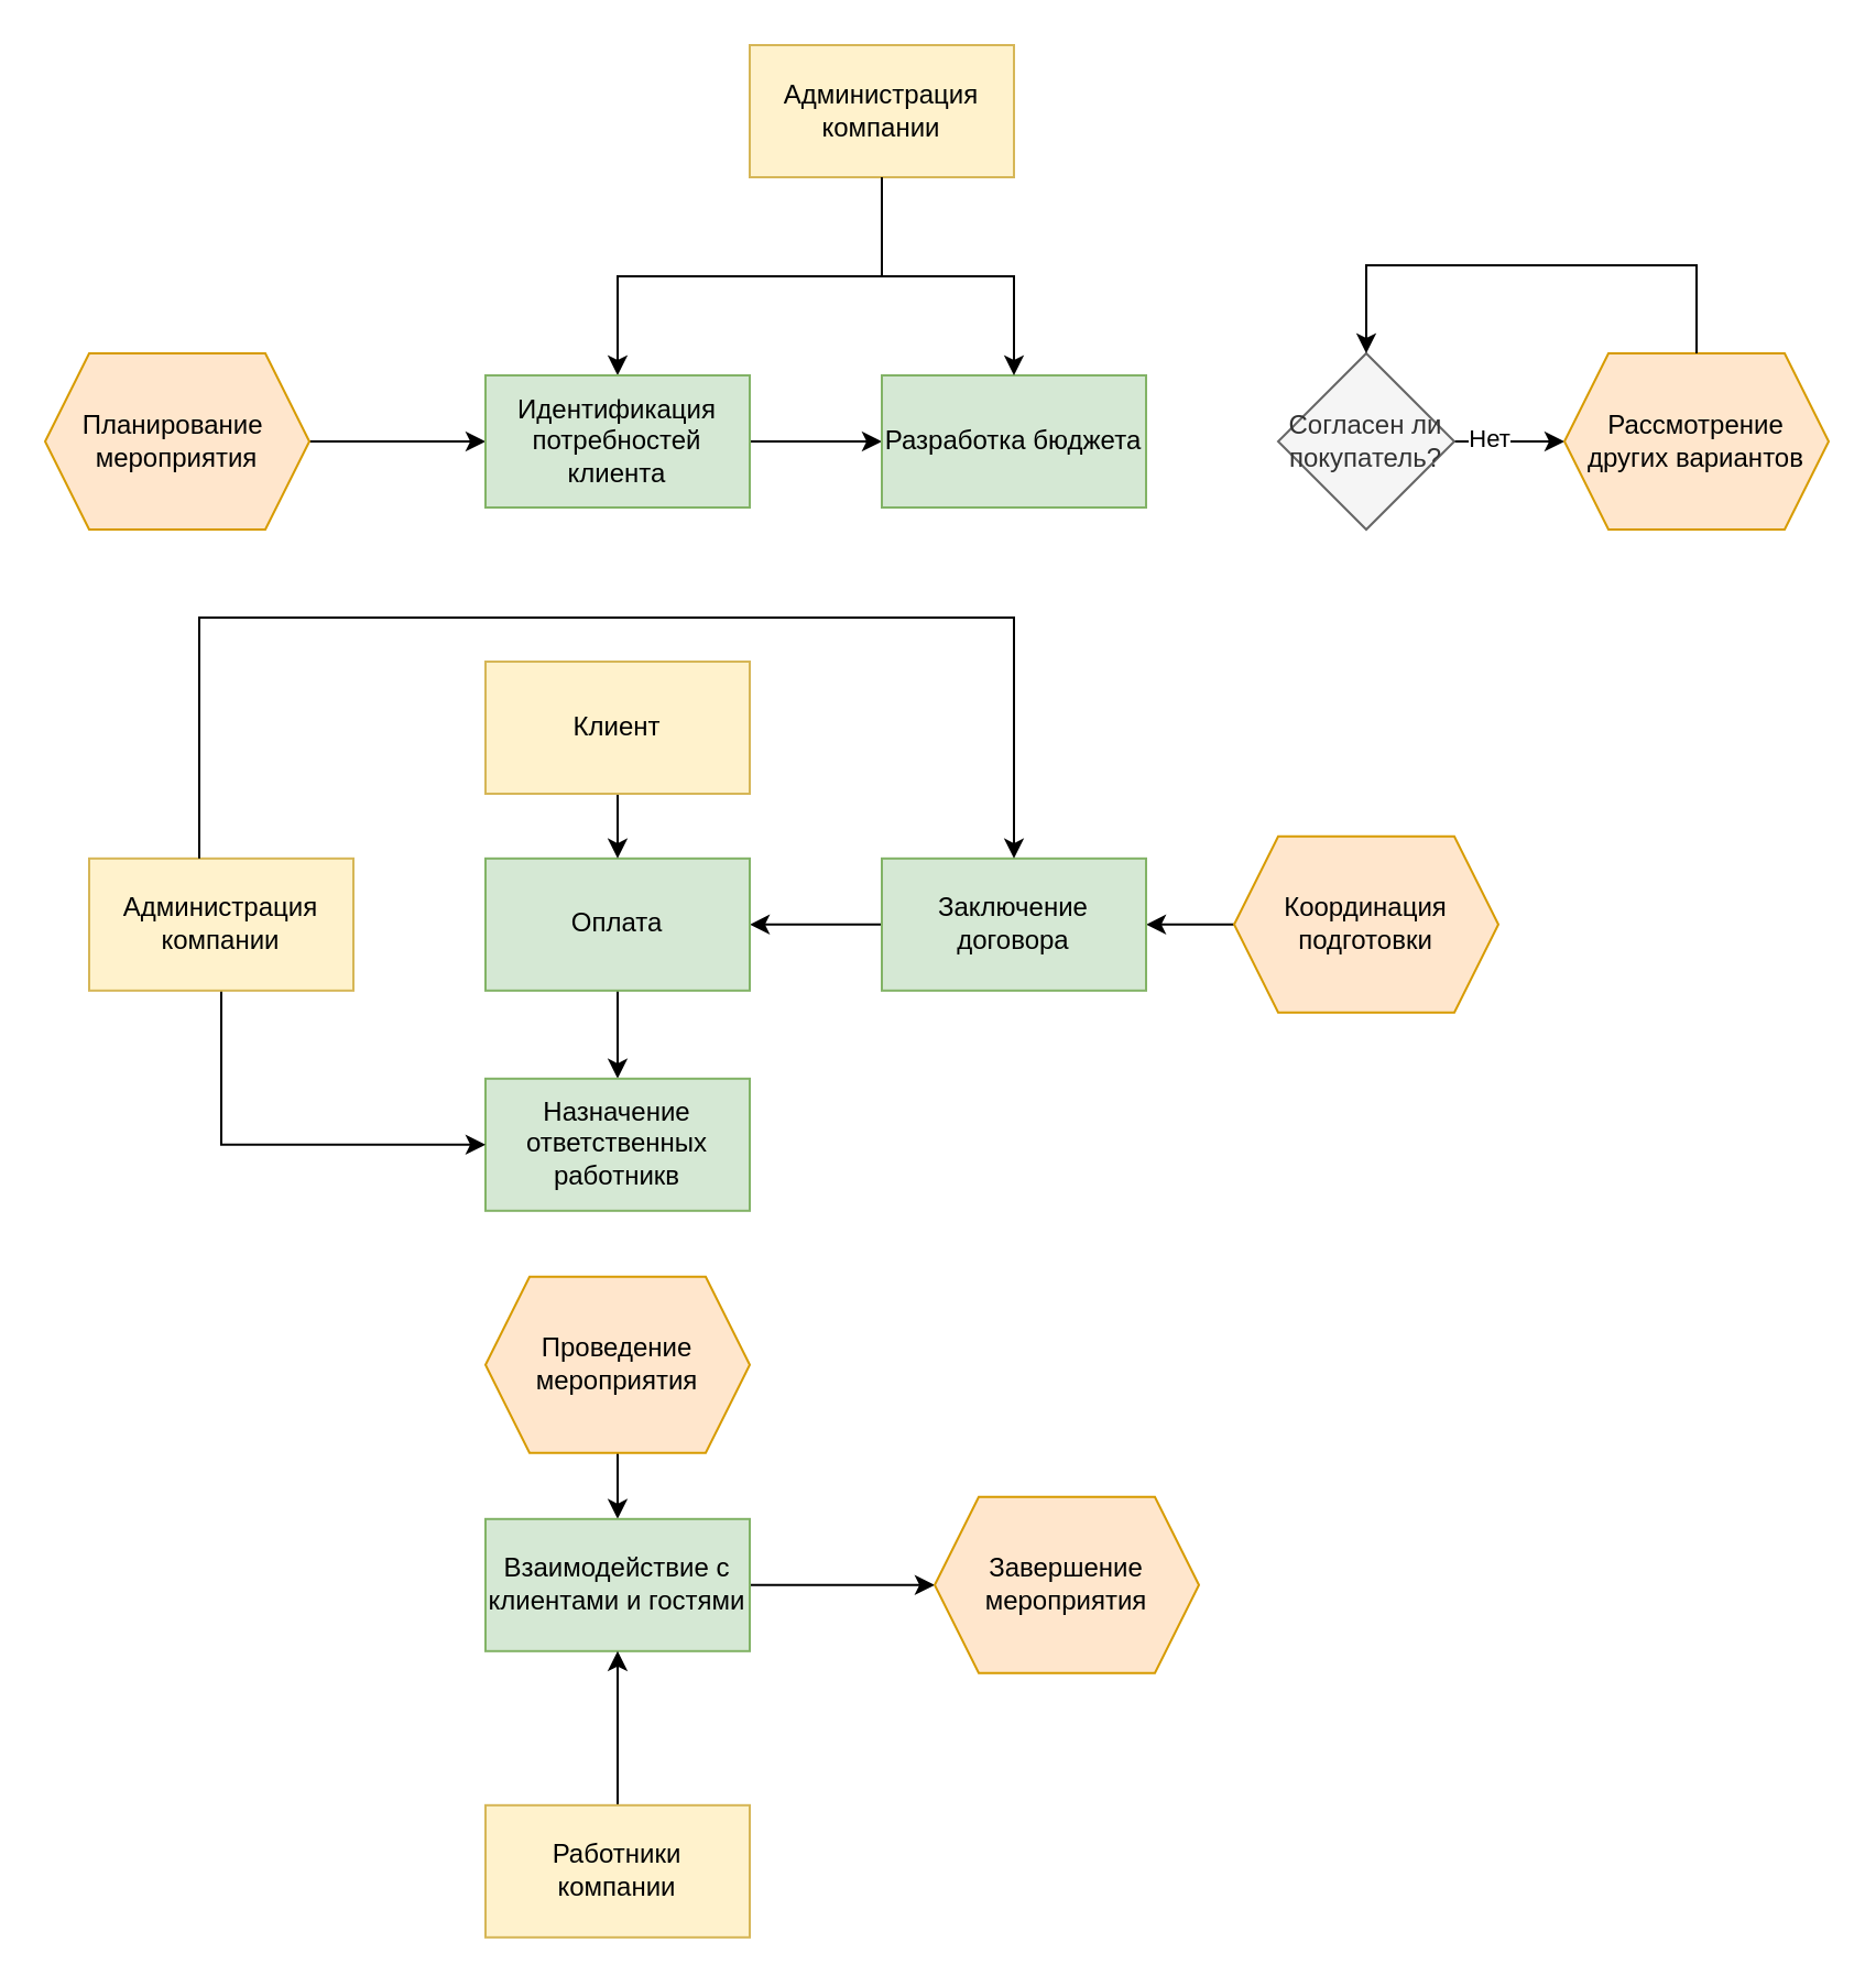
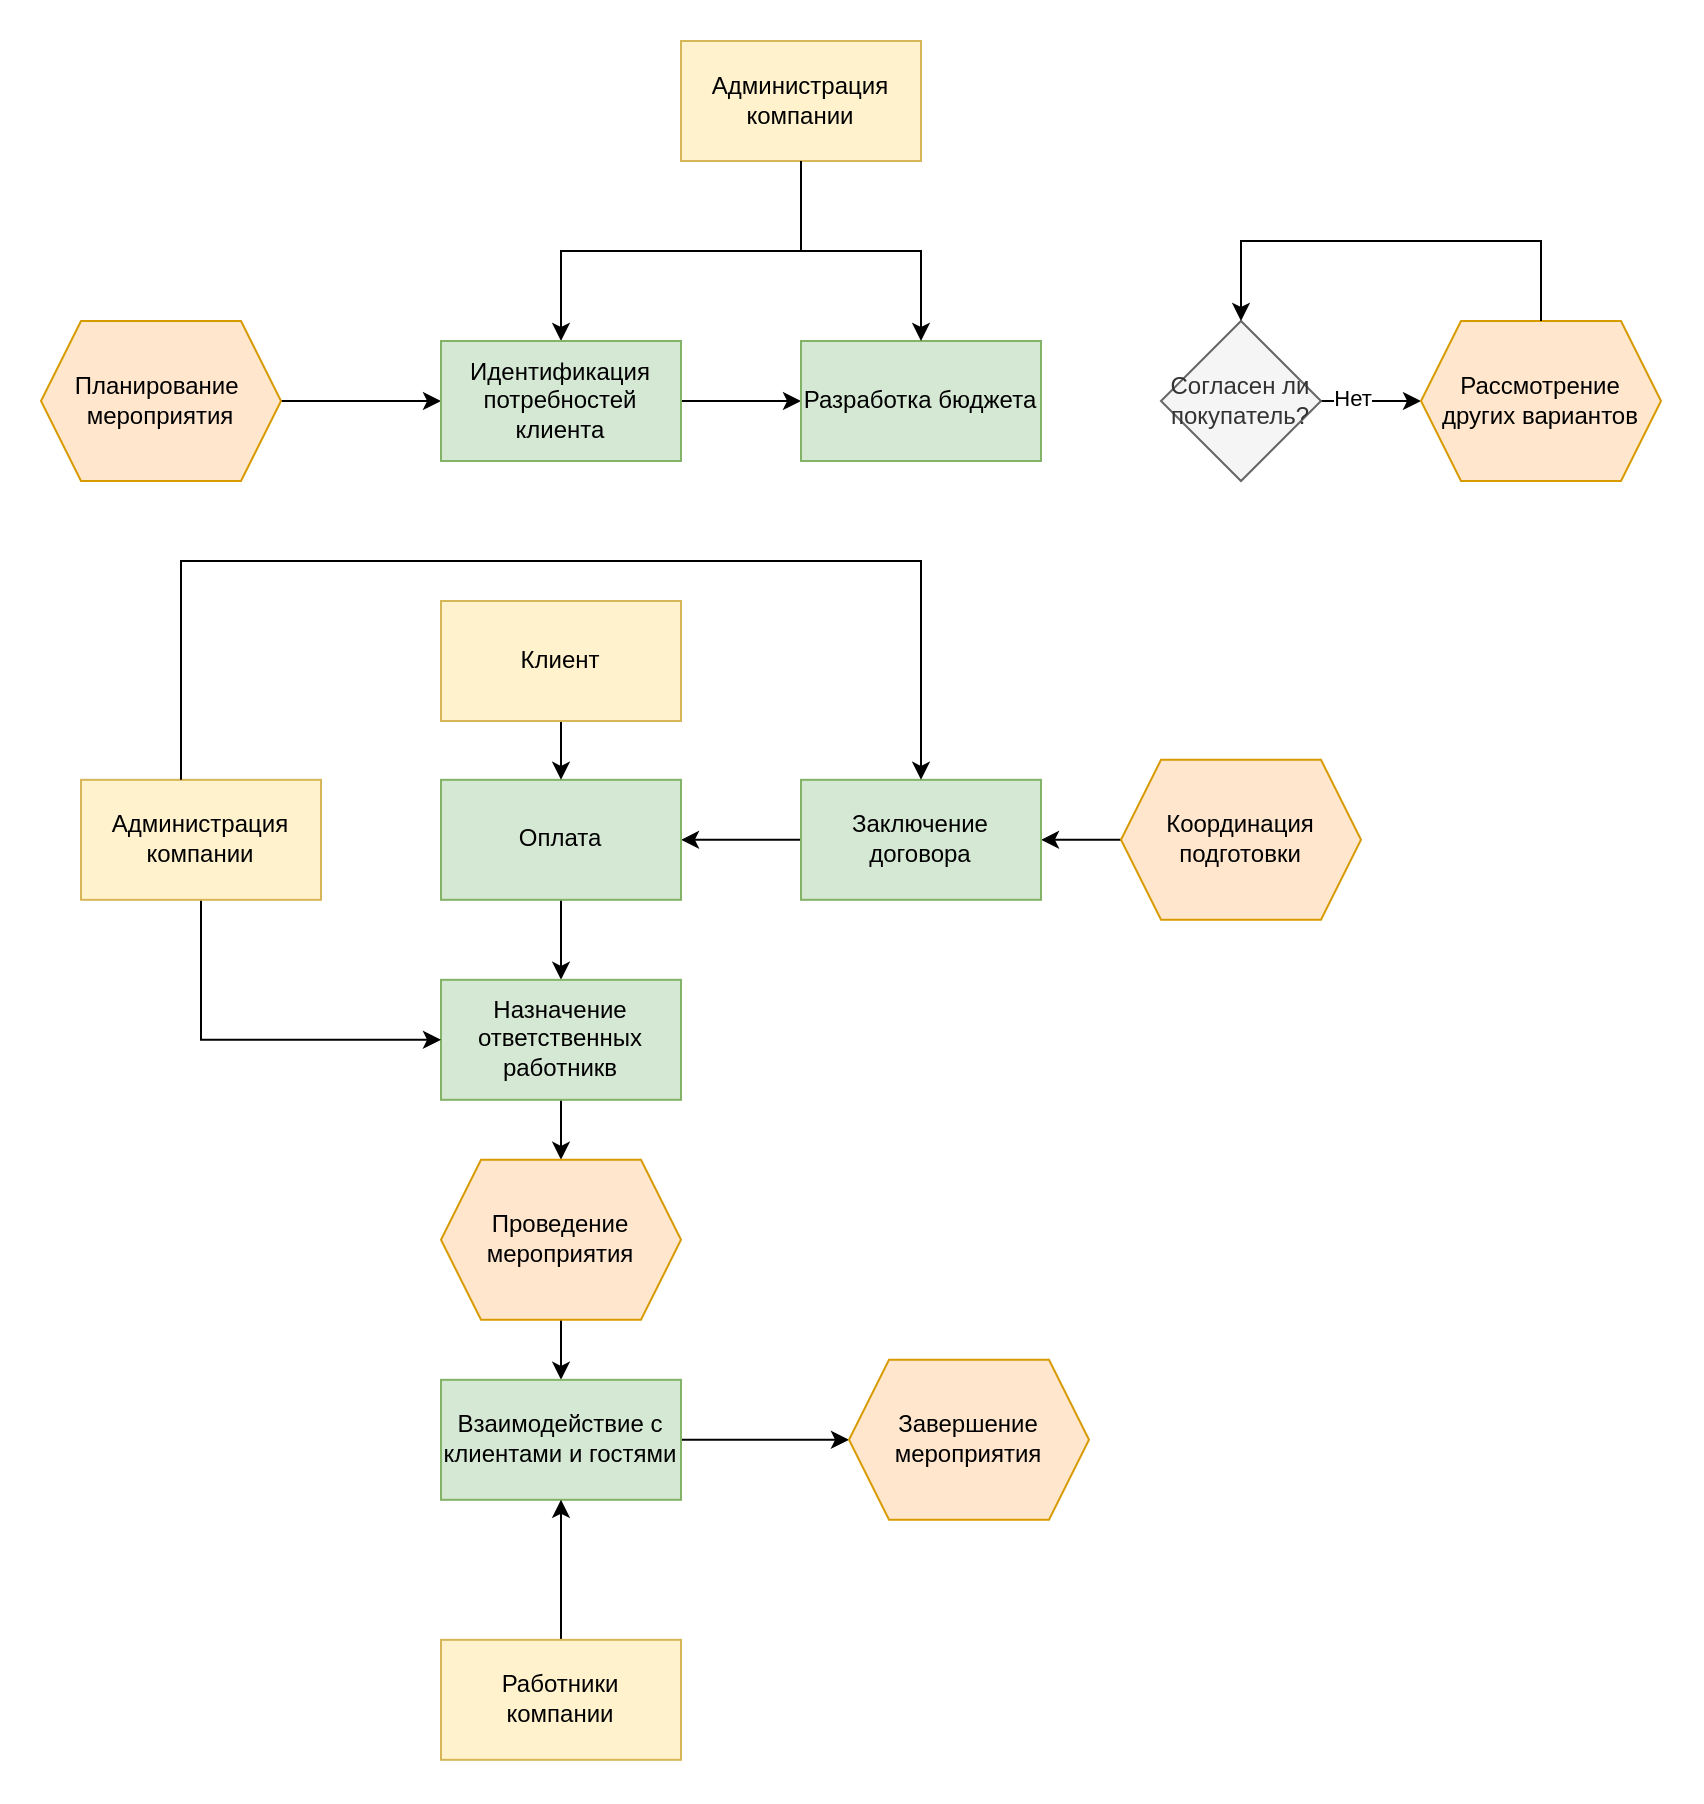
+ <mxCell id="20" value="" style="edgeStyle=orthogonalEdgeStyle;rounded=0;orthogonalLoop=1;jettySize=auto;html=1;" edge="1" parent="1" source="21" target="23"><mxGeometry relative="1" as="geometry" /></mxCell>
